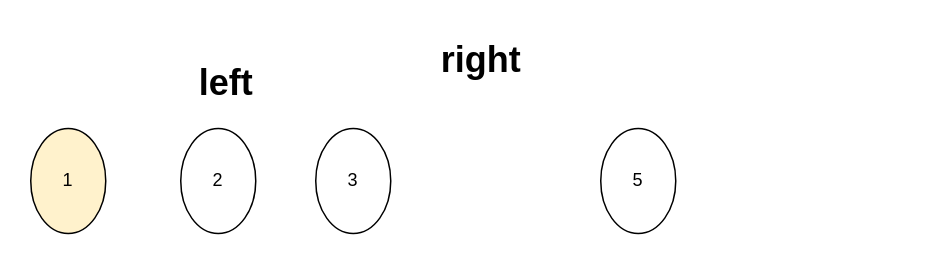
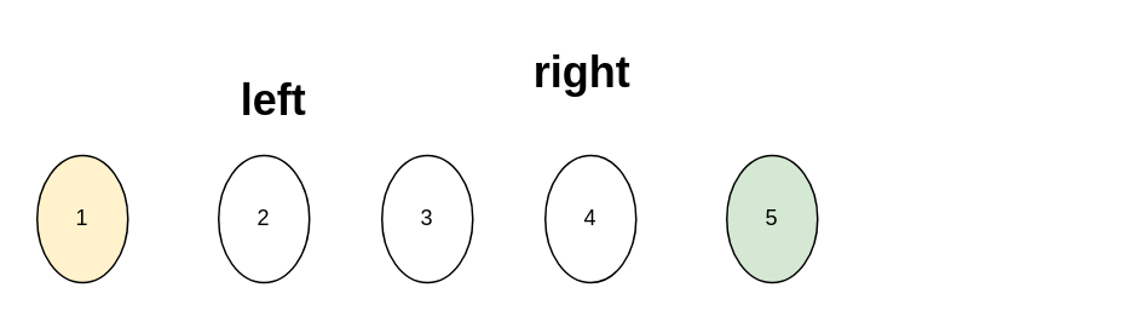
+ <mxCell id="5" value="4" style="ellipse;whiteSpace=wrap;html=1;" parent="1" vertex="1"><mxGeometry x="300" y="85" width="50" height="70" as="geometry" /></mxCell>
- <mxCell id="6" value="5" style="ellipse;whiteSpace=wrap;html=1;" parent="1" vertex="1"><mxGeometry x="400" y="85" width="50" height="70" as="geometry" /></mxCell>
+ <mxCell id="6" value="5" style="ellipse;whiteSpace=wrap;html=1;fillColor=#d5e8d4;" parent="1" vertex="1"><mxGeometry x="400" y="85" width="50" height="70" as="geometry" /></mxCell>
